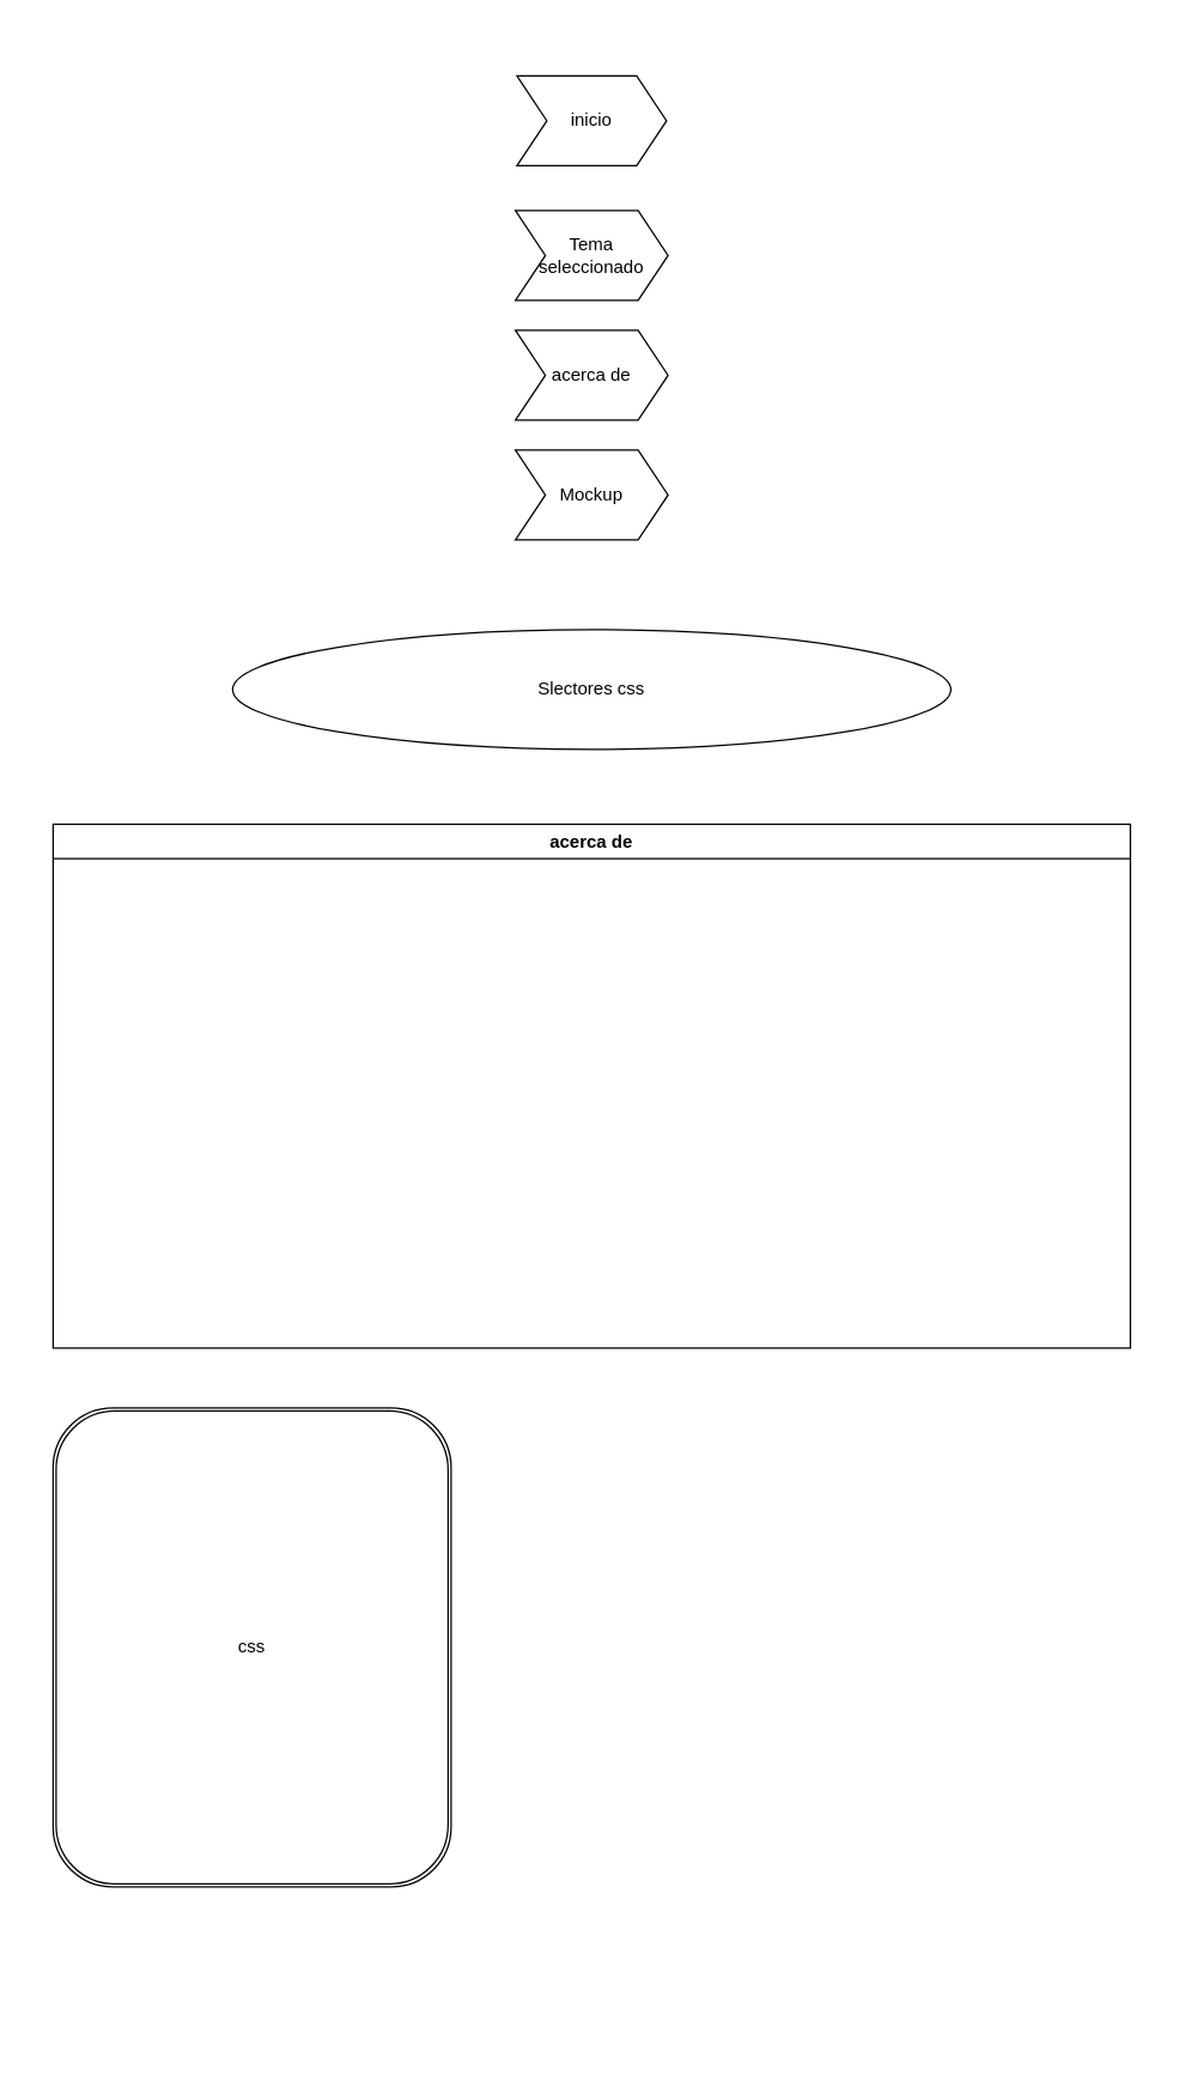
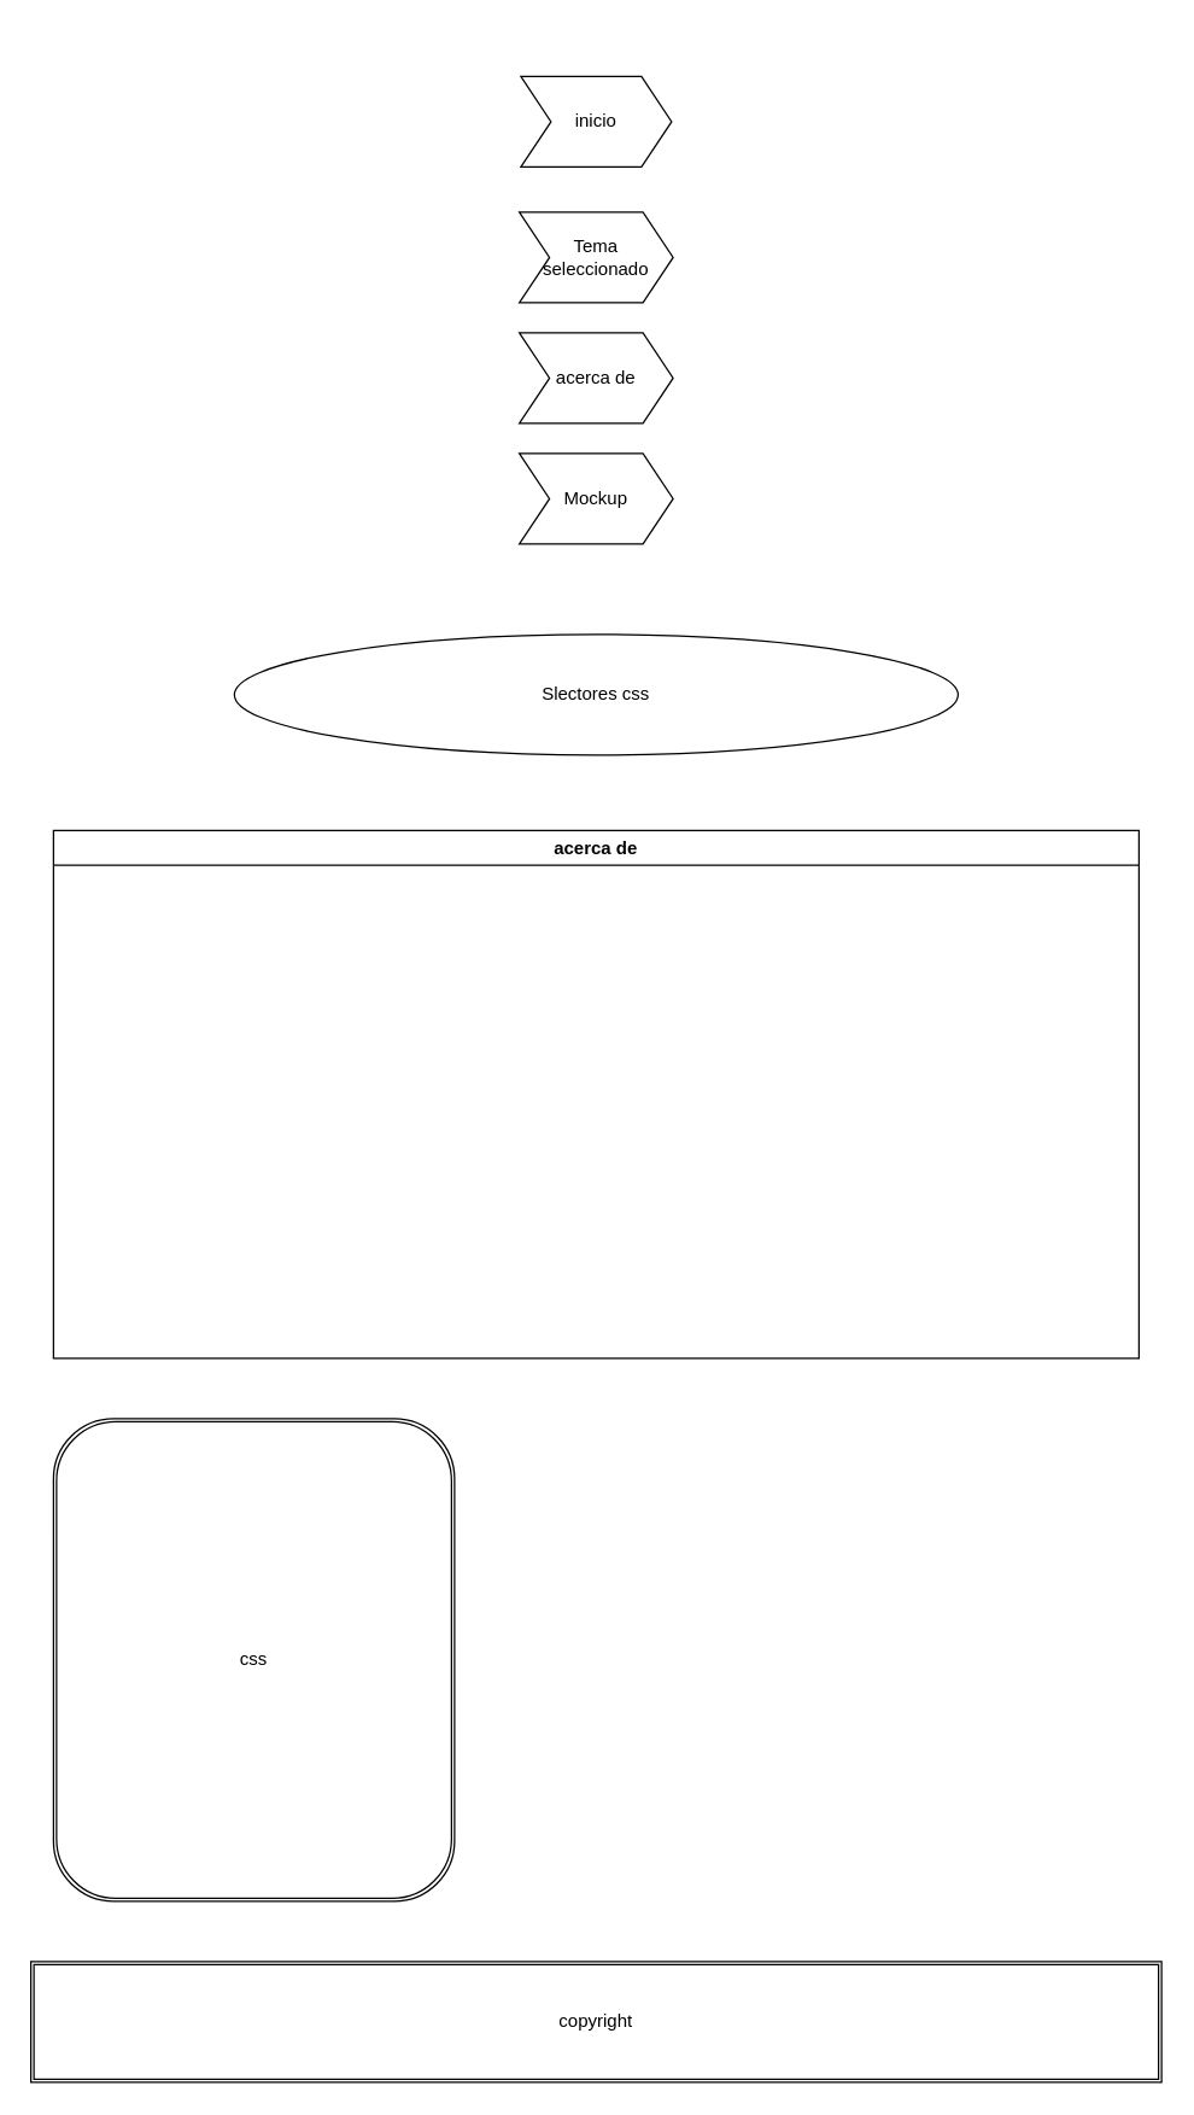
+ <mxCell id="7" value="copyright" style="shape=ext;double=1;rounded=0;whiteSpace=wrap;html=1;" parent="1" vertex="1"><mxGeometry x="20" y="1300" width="750" height="80" as="geometry" /></mxCell>
